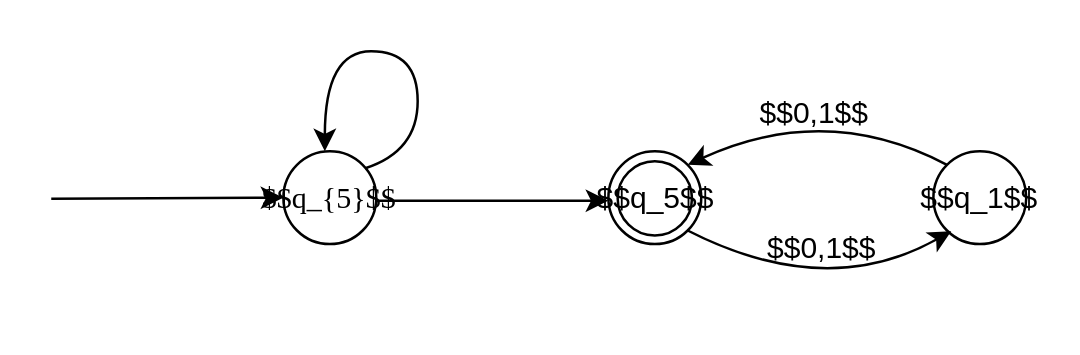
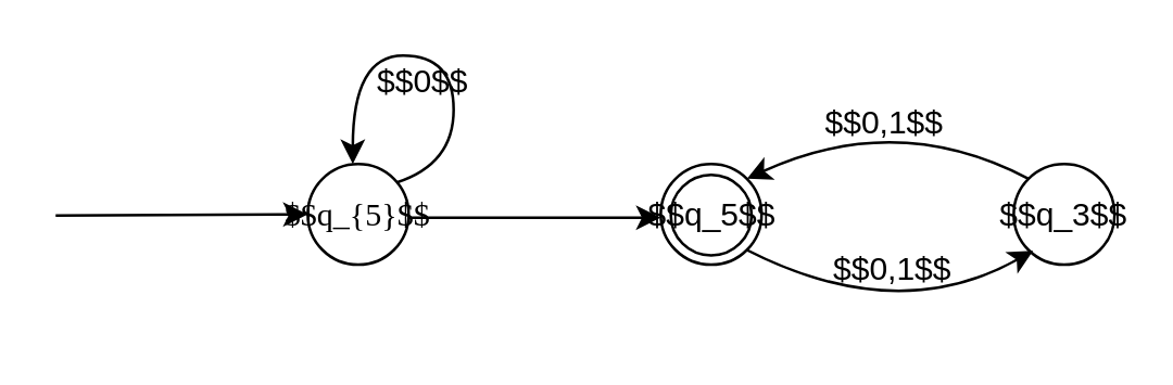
+ <mxCell id="13" value="$$0$$" style="text;html=1;resizable=0;autosize=1;align=center;verticalAlign=middle;points=[];fillColor=none;strokeColor=none;rounded=0;" vertex="1" parent="2"><mxGeometry x="110" width="50" height="20" as="geometry" /></mxCell>
- <mxCell id="8" value="$$q_1$$" style="ellipse;whiteSpace=wrap;html=1;aspect=fixed;fillColor=none;" parent="2" vertex="1"><mxGeometry x="352.857" y="40" width="37.143" height="37.143" as="geometry" /></mxCell>
+ <mxCell id="8" value="$$q_3$$" style="ellipse;whiteSpace=wrap;html=1;aspect=fixed;fillColor=none;" parent="2" vertex="1"><mxGeometry x="352.857" y="40" width="37.143" height="37.143" as="geometry" /></mxCell>
